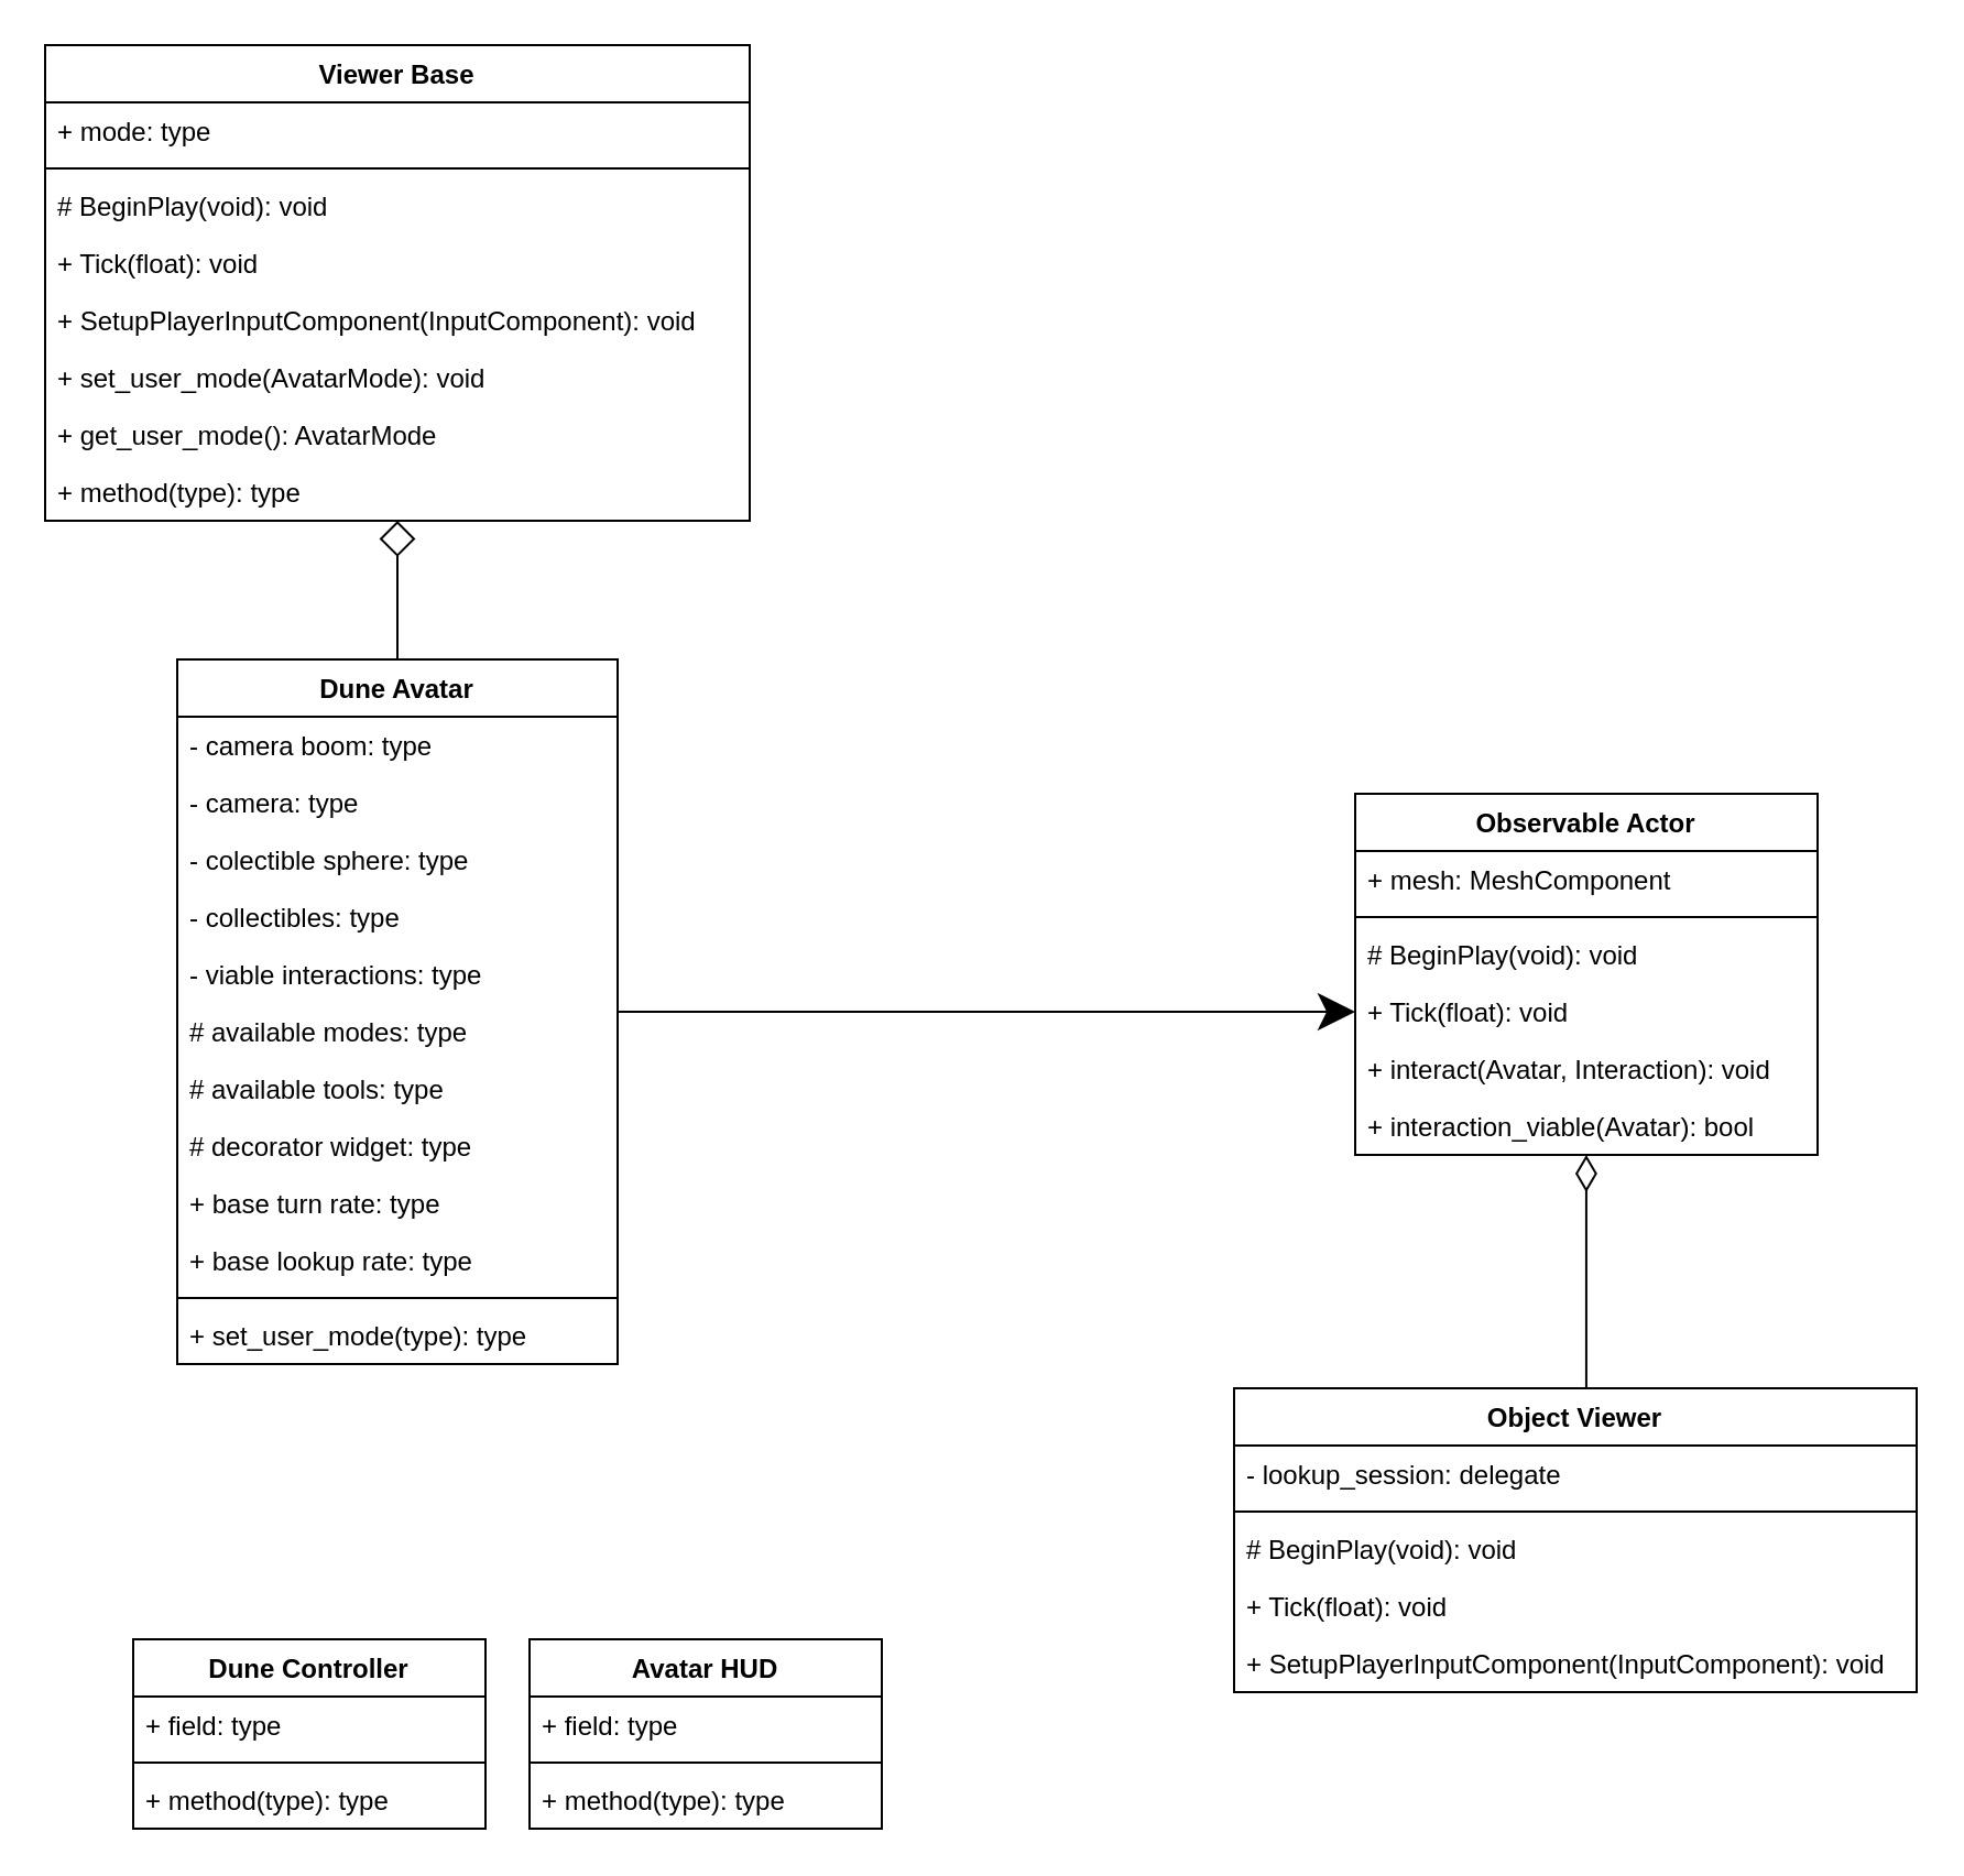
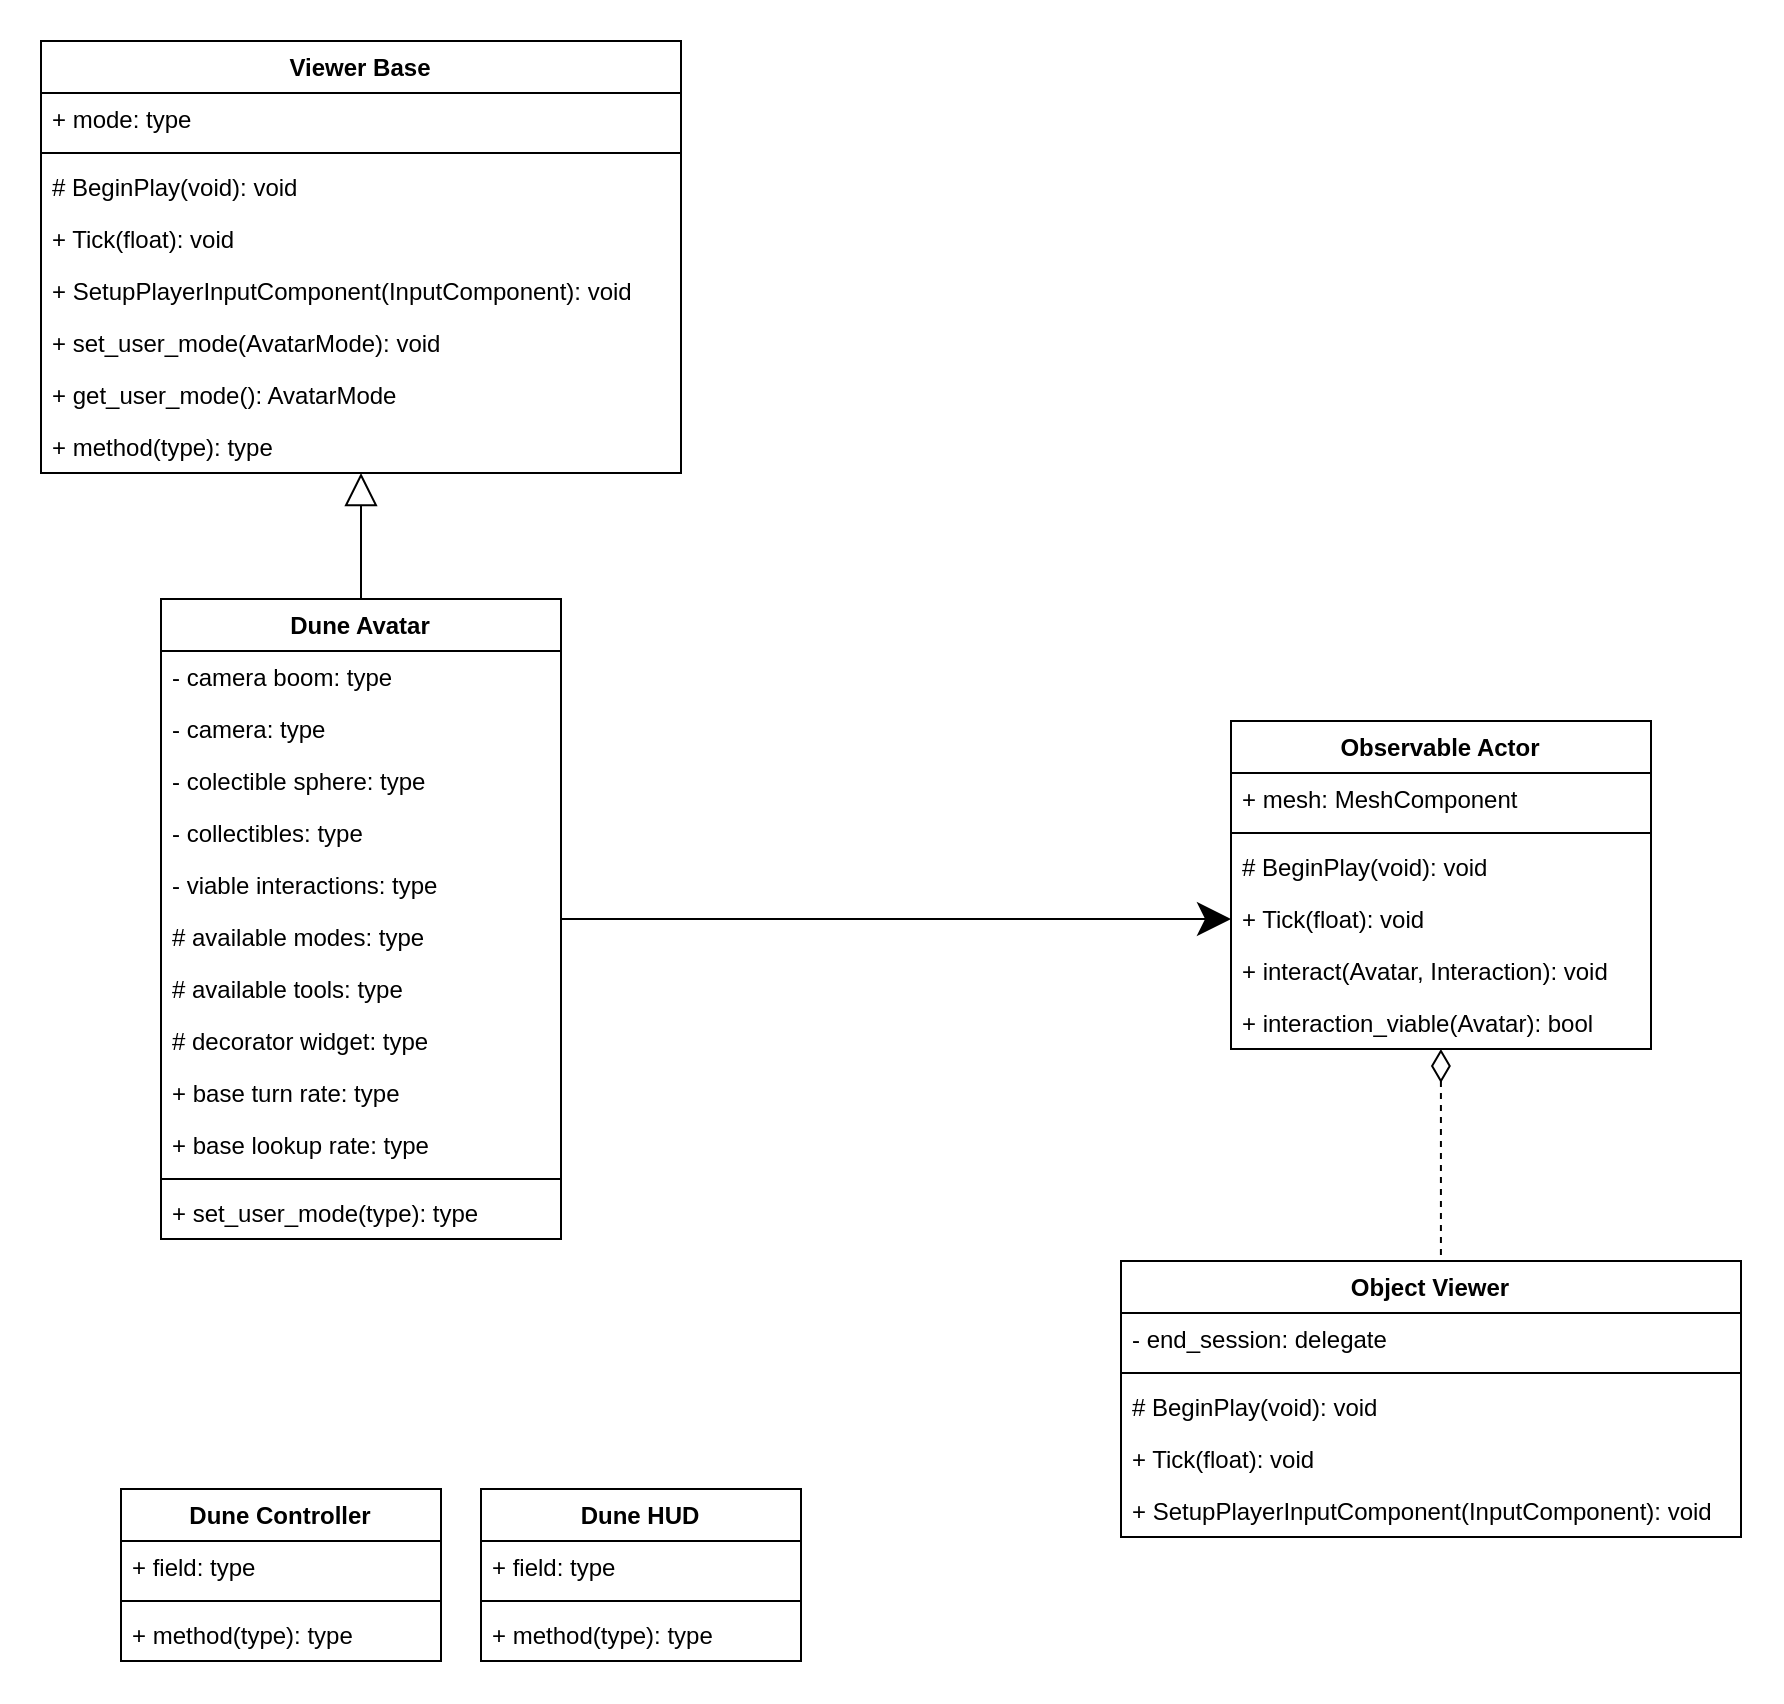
- <mxCell id="3" style="edgeStyle=orthogonalEdgeStyle;rounded=0;orthogonalLoop=1;jettySize=auto;html=1;entryX=0.5;entryY=1;entryDx=0;entryDy=0;endArrow=diamond;endFill=0;endSize=14;startSize=14;" edge="1" parent="1" source="4" target="39"><mxGeometry relative="1" as="geometry" /></mxCell>
+ <mxCell id="3" style="edgeStyle=orthogonalEdgeStyle;rounded=0;orthogonalLoop=1;jettySize=auto;html=1;entryX=0.5;entryY=1;entryDx=0;entryDy=0;endArrow=block;endFill=0;endSize=14;startSize=14;" edge="1" parent="1" source="4" target="39"><mxGeometry relative="1" as="geometry" /></mxCell>
- <mxCell id="17" style="edgeStyle=orthogonalEdgeStyle;rounded=0;orthogonalLoop=1;jettySize=auto;html=1;entryX=0.516;entryY=0.001;entryDx=0;entryDy=0;endArrow=none;endFill=0;startArrow=diamondThin;startFill=0;endSize=14;startSize=14;entryPerimeter=0;" parent="1" source="18" target="25" edge="1"><mxGeometry relative="1" as="geometry" /></mxCell>
+ <mxCell id="17" style="edgeStyle=orthogonalEdgeStyle;rounded=0;orthogonalLoop=1;jettySize=auto;html=1;entryX=0.516;entryY=0.001;entryDx=0;entryDy=0;endArrow=none;endFill=0;startArrow=diamondThin;startFill=0;endSize=14;startSize=14;entryPerimeter=0;dashed=1;" parent="1" source="18" target="25" edge="1"><mxGeometry relative="1" as="geometry" /></mxCell>
- <mxCell id="26" value="- lookup_session: delegate" style="text;strokeColor=none;fillColor=none;align=left;verticalAlign=top;spacingLeft=4;spacingRight=4;overflow=hidden;rotatable=0;points=[[0,0.5],[1,0.5]];portConstraint=eastwest;" parent="25" vertex="1"><mxGeometry y="26" width="310" height="26" as="geometry" /></mxCell>
+ <mxCell id="26" value="- end_session: delegate" style="text;strokeColor=none;fillColor=none;align=left;verticalAlign=top;spacingLeft=4;spacingRight=4;overflow=hidden;rotatable=0;points=[[0,0.5],[1,0.5]];portConstraint=eastwest;" parent="25" vertex="1"><mxGeometry y="26" width="310" height="26" as="geometry" /></mxCell>
- <mxCell id="35" value="Avatar HUD" style="swimlane;fontStyle=1;align=center;verticalAlign=top;childLayout=stackLayout;horizontal=1;startSize=26;horizontalStack=0;resizeParent=1;resizeParentMax=0;resizeLast=0;collapsible=1;marginBottom=0;swimlaneFillColor=#ffffff;" parent="1" vertex="1"><mxGeometry x="240" y="744" width="160" height="86" as="geometry" /></mxCell>
+ <mxCell id="35" value="Dune HUD" style="swimlane;fontStyle=1;align=center;verticalAlign=top;childLayout=stackLayout;horizontal=1;startSize=26;horizontalStack=0;resizeParent=1;resizeParentMax=0;resizeLast=0;collapsible=1;marginBottom=0;swimlaneFillColor=#ffffff;" parent="1" vertex="1"><mxGeometry x="240" y="744" width="160" height="86" as="geometry" /></mxCell>
